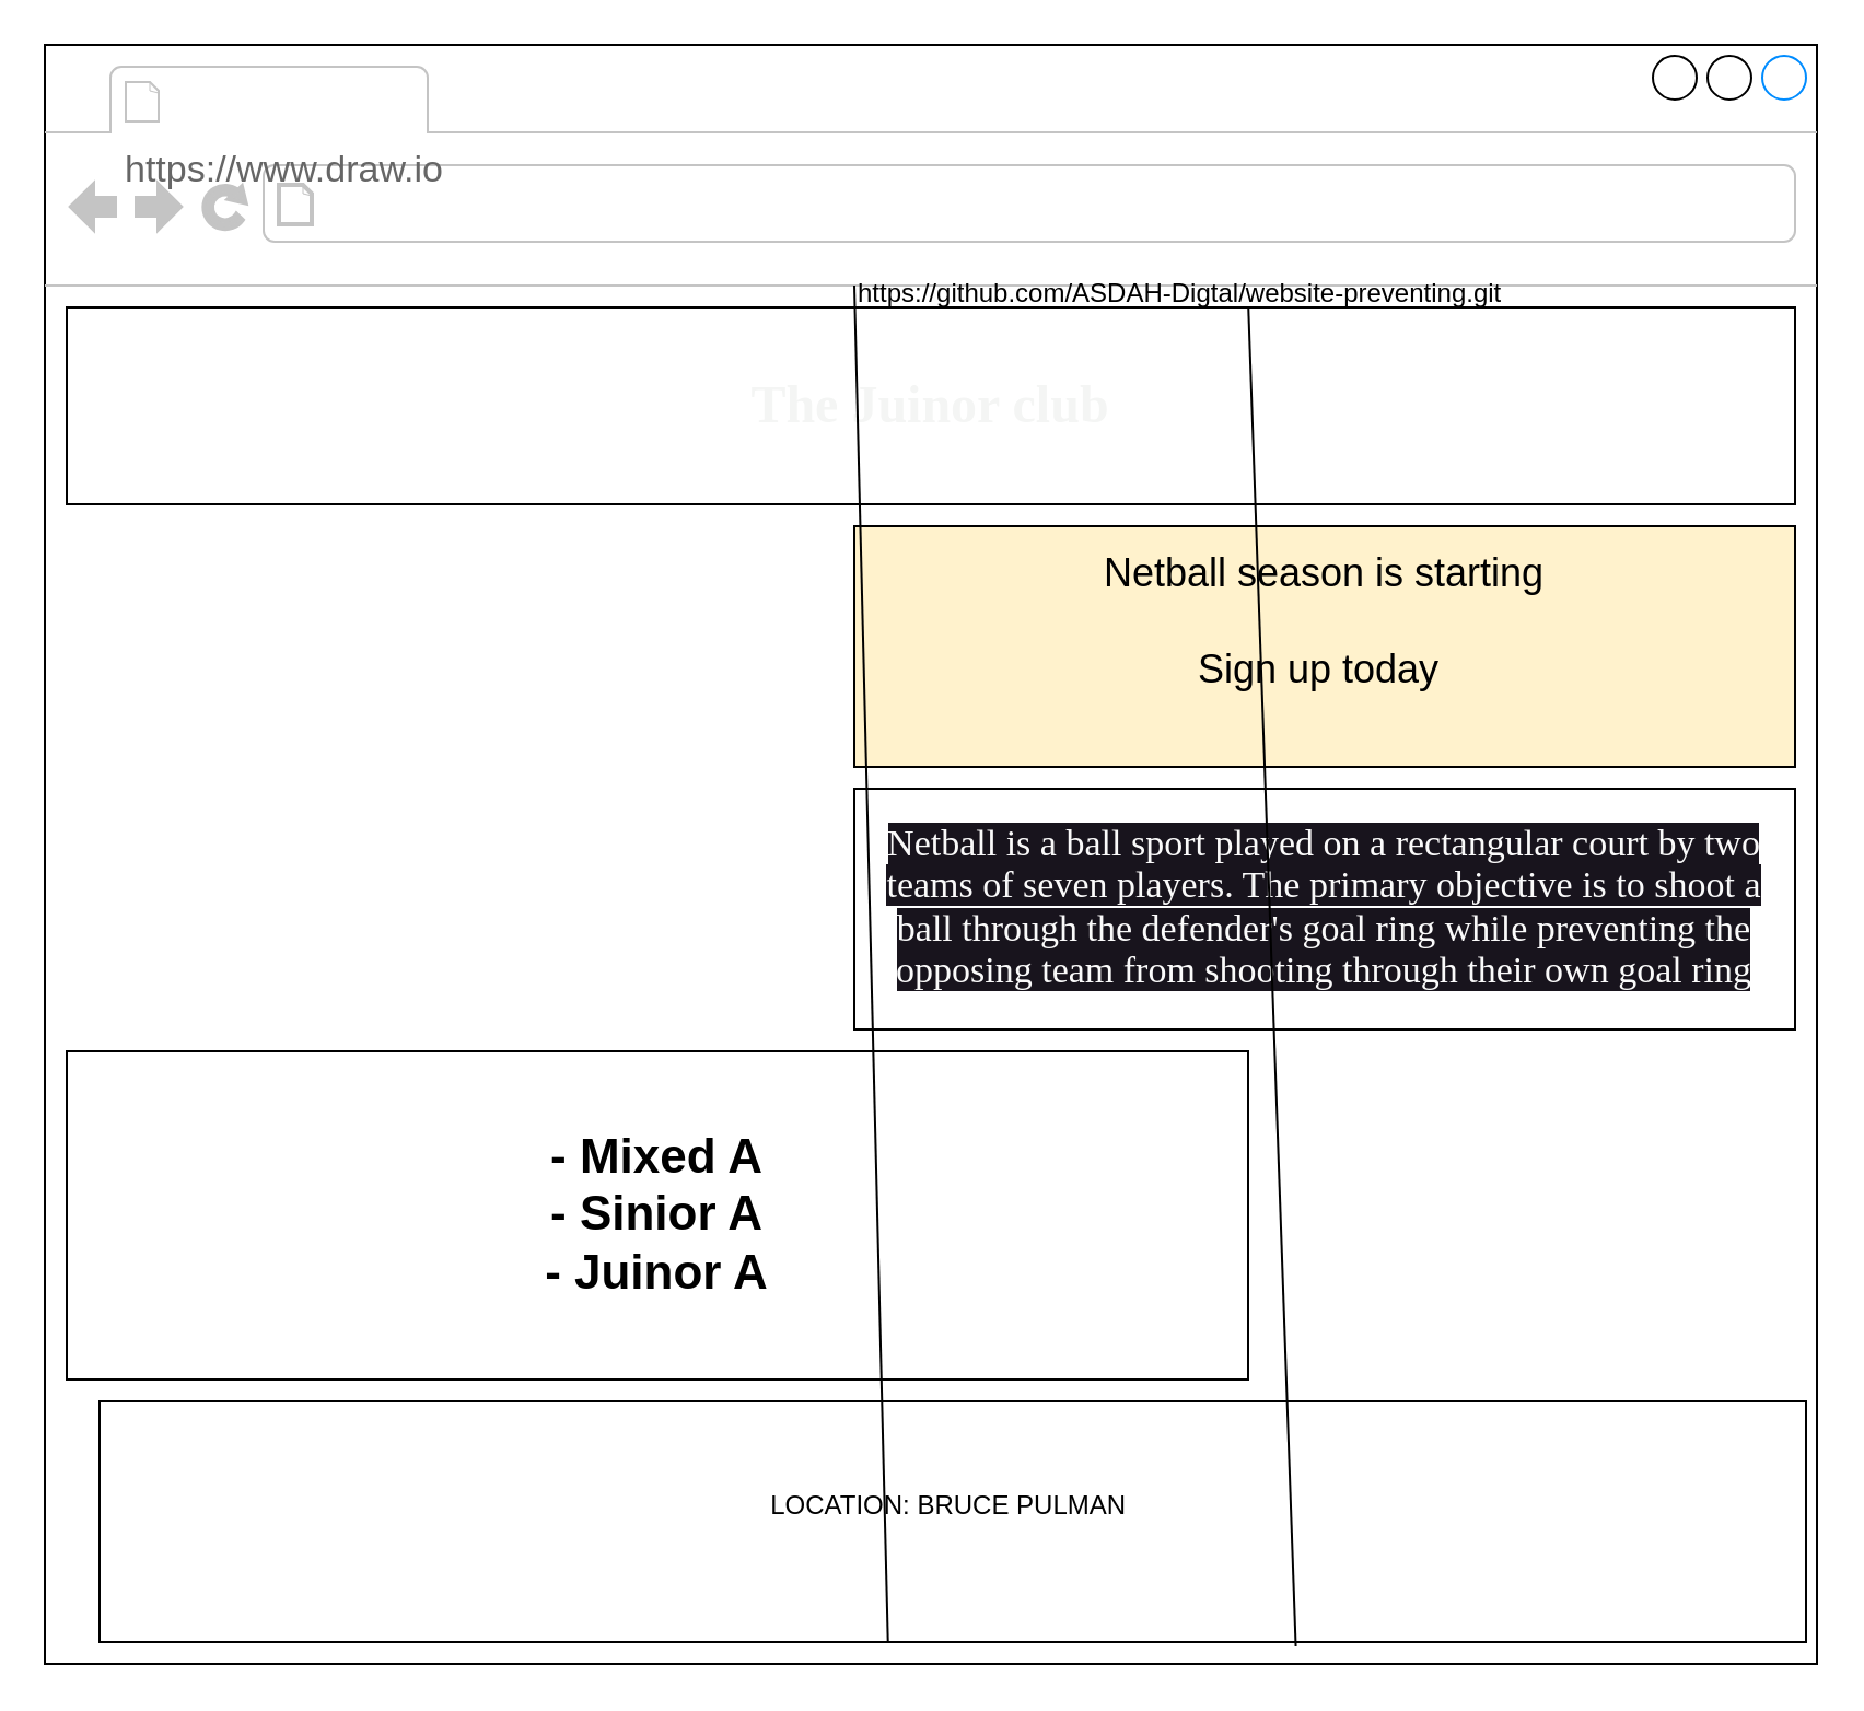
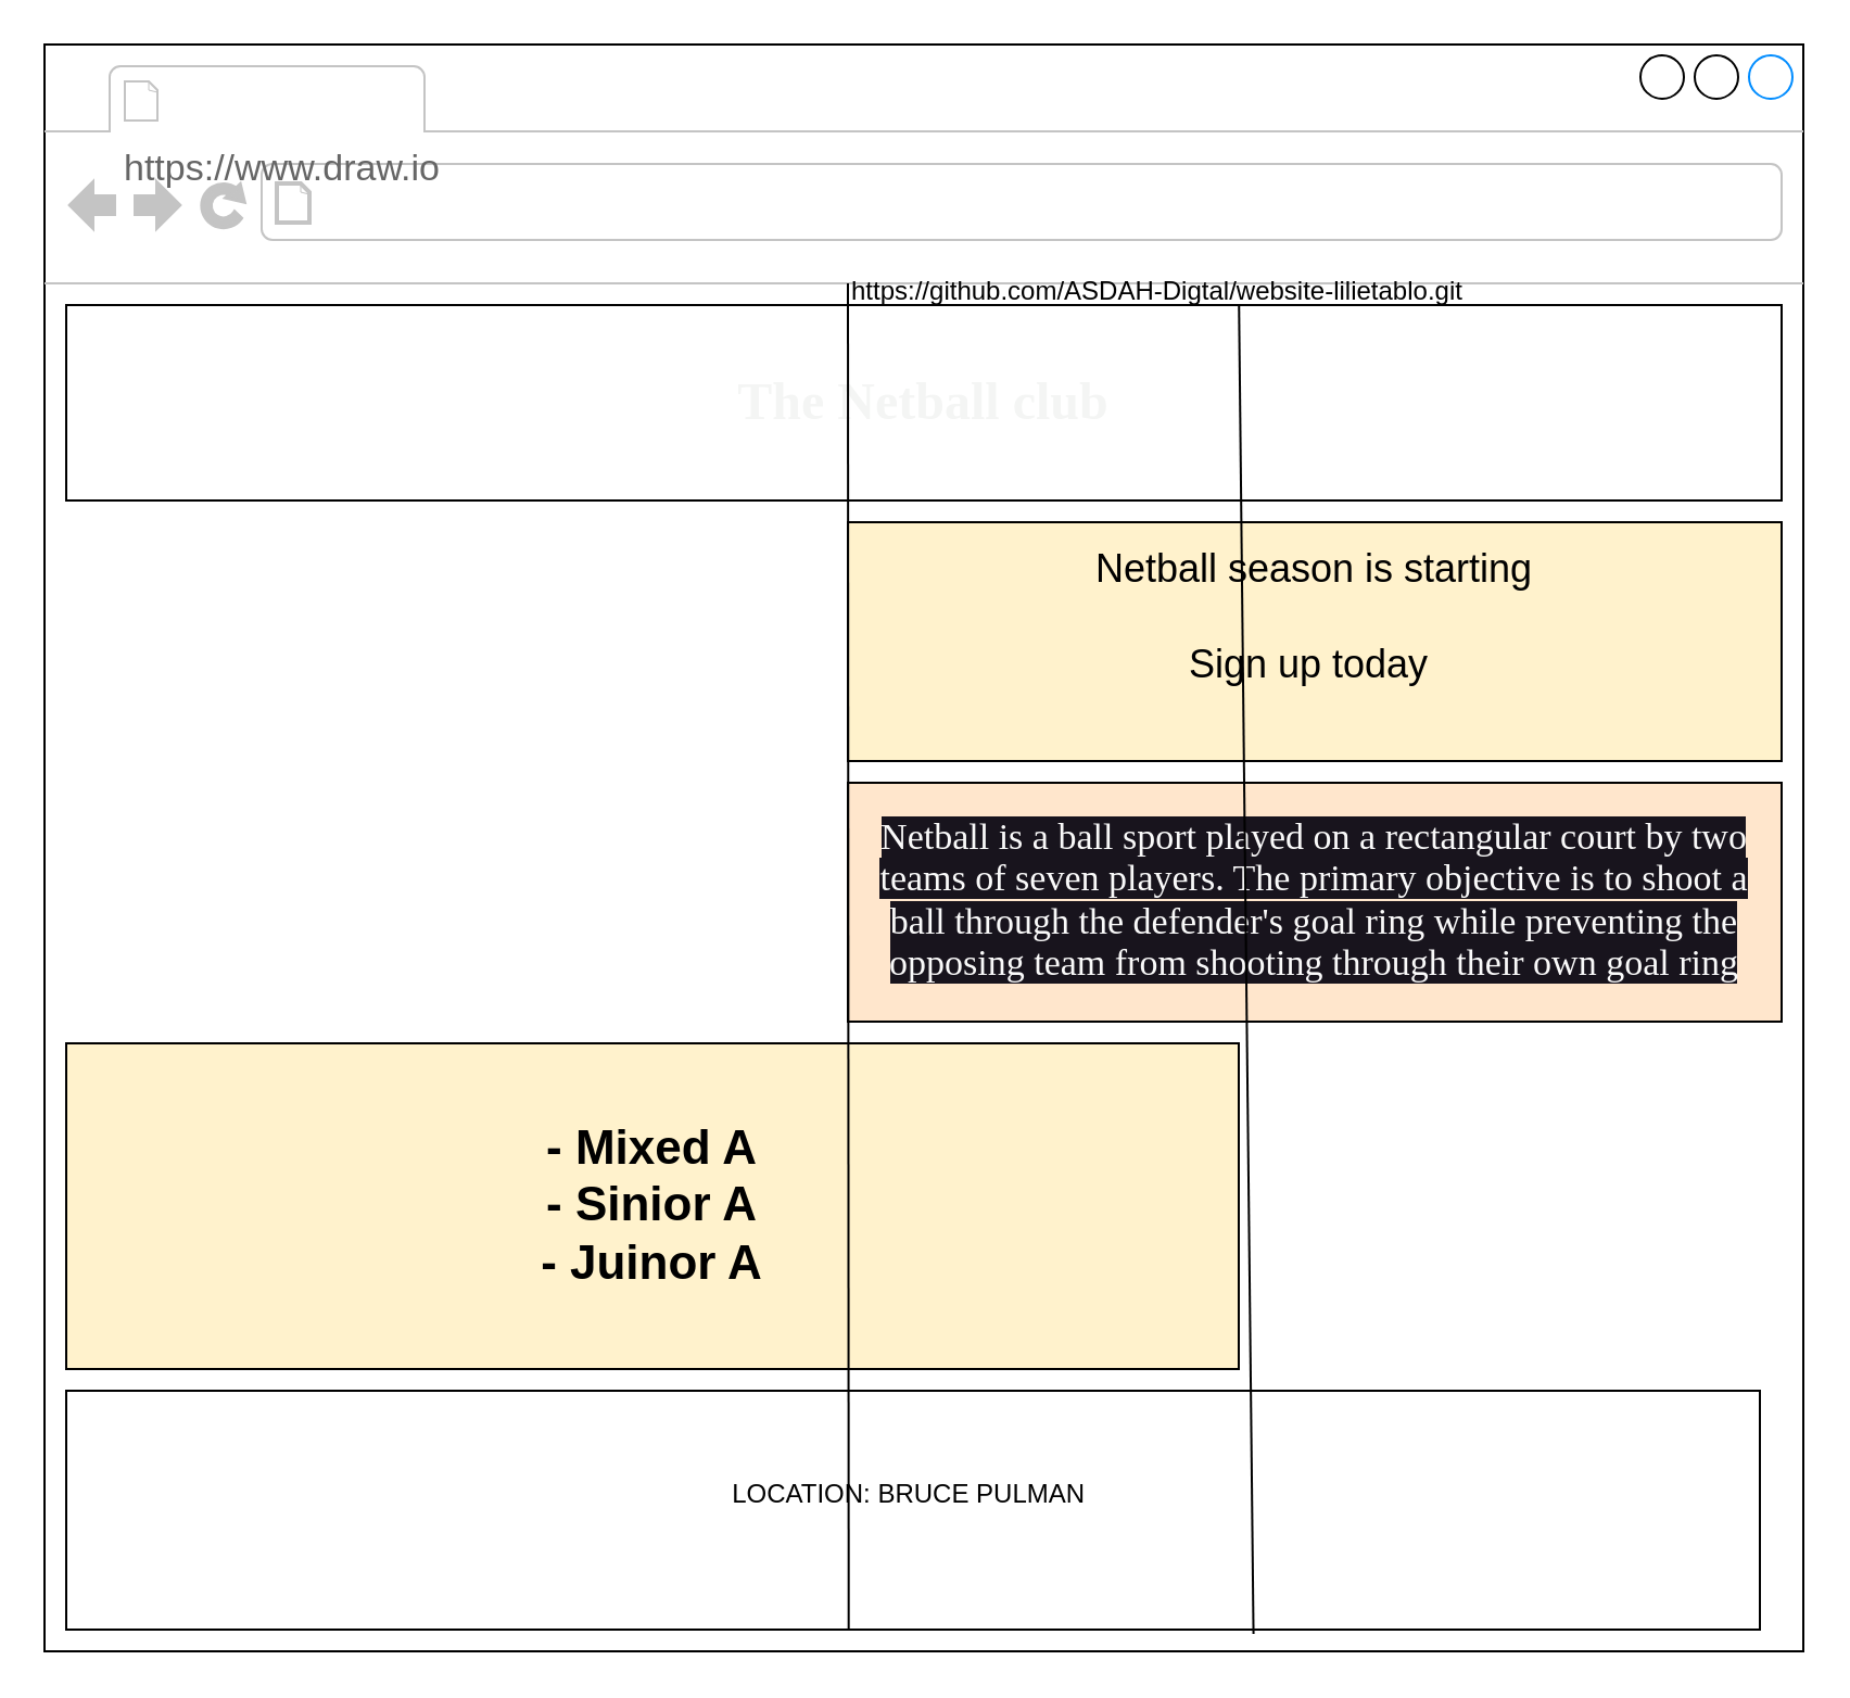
- <mxCell id="11" value="https://github.com/ASDAH-Digtal/website-preventing.git" style="text;whiteSpace=wrap;html=1;" parent="2" vertex="1"><mxGeometry x="370" y="100" width="310" height="40" as="geometry" /></mxCell>
+ <mxCell id="11" value="https://github.com/ASDAH-Digtal/website-lilietablo.git" style="text;whiteSpace=wrap;html=1;" parent="2" vertex="1"><mxGeometry x="370" y="100" width="310" height="40" as="geometry" /></mxCell>
- <mxCell id="4" value="&lt;h1&gt;&lt;font color=&quot;#f4f5f4&quot; face=&quot;Times New Roman&quot;&gt;The Juinor club&lt;/font&gt;&lt;/h1&gt;" style="rounded=0;whiteSpace=wrap;html=1;" parent="2" vertex="1"><mxGeometry x="10" y="120" width="790" height="90" as="geometry" /></mxCell>
+ <mxCell id="4" value="&lt;h1&gt;&lt;font color=&quot;#f4f5f4&quot; face=&quot;Times New Roman&quot;&gt;The Netball club&lt;/font&gt;&lt;/h1&gt;" style="rounded=0;whiteSpace=wrap;html=1;" parent="2" vertex="1"><mxGeometry x="10" y="120" width="790" height="90" as="geometry" /></mxCell>
- <mxCell id="6" value="&lt;div style=&quot;line-height: 154%;&quot;&gt;&lt;font color=&quot;#fafafa&quot; face=&quot;Times New Roman&quot; style=&quot;font-size: 17px; background-color: rgb(24, 20, 29);&quot;&gt;Netball is a ball sport played on a rectangular court by two teams of seven players. The primary objective is to shoot a ball through the defender's goal ring while preventing the opposing team from shooting through their own goal ring&lt;/font&gt;&lt;br&gt;&lt;/div&gt;" style="rounded=0;whiteSpace=wrap;html=1;" parent="2" vertex="1"><mxGeometry x="370" y="340" width="430" height="110" as="geometry" /></mxCell>
+ <mxCell id="6" value="&lt;div style=&quot;line-height: 154%;&quot;&gt;&lt;font color=&quot;#fafafa&quot; face=&quot;Times New Roman&quot; style=&quot;font-size: 17px; background-color: rgb(24, 20, 29);&quot;&gt;Netball is a ball sport played on a rectangular court by two teams of seven players. The primary objective is to shoot a ball through the defender's goal ring while preventing the opposing team from shooting through their own goal ring&lt;/font&gt;&lt;br&gt;&lt;/div&gt;" style="rounded=0;whiteSpace=wrap;html=1;fillColor=#ffe6cc;" parent="2" vertex="1"><mxGeometry x="370" y="340" width="430" height="110" as="geometry" /></mxCell>
- <mxCell id="5" value="&lt;h3&gt;&lt;font style=&quot;font-size: 22px;&quot;&gt;- Mixed A&lt;br&gt;&lt;/font&gt;&lt;font style=&quot;font-size: 22px;&quot;&gt;- Sinior A&lt;br&gt;&lt;/font&gt;&lt;font style=&quot;font-size: 22px;&quot;&gt;- Juinor A&lt;/font&gt;&lt;/h3&gt;" style="rounded=0;whiteSpace=wrap;html=1;" parent="2" vertex="1"><mxGeometry x="10" y="460" width="540" height="150" as="geometry" /></mxCell>
+ <mxCell id="5" value="&lt;h3&gt;&lt;font style=&quot;font-size: 22px;&quot;&gt;- Mixed A&lt;br&gt;&lt;/font&gt;&lt;font style=&quot;font-size: 22px;&quot;&gt;- Sinior A&lt;br&gt;&lt;/font&gt;&lt;font style=&quot;font-size: 22px;&quot;&gt;- Juinor A&lt;/font&gt;&lt;/h3&gt;" style="rounded=0;whiteSpace=wrap;html=1;fillColor=#fff2cc;" parent="2" vertex="1"><mxGeometry x="10" y="460" width="540" height="150" as="geometry" /></mxCell>
- <mxCell id="8" value="LOCATION: BRUCE PULMAN&amp;nbsp;&lt;br&gt;&amp;nbsp;" style="rounded=0;whiteSpace=wrap;html=1;" parent="2" vertex="1"><mxGeometry x="25" y="620" width="780" height="110" as="geometry" /></mxCell>
+ <mxCell id="8" value="LOCATION: BRUCE PULMAN&amp;nbsp;&lt;br&gt;&amp;nbsp;" style="rounded=0;whiteSpace=wrap;html=1;" parent="2" vertex="1"><mxGeometry x="10" y="620" width="780" height="110" as="geometry" /></mxCell>
